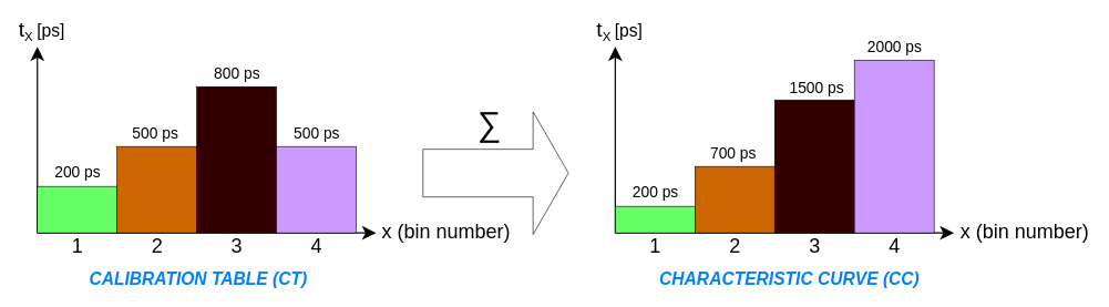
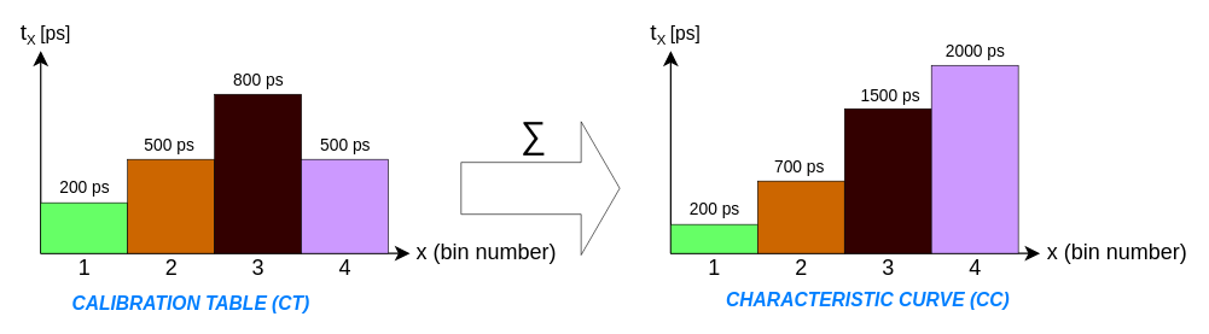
- <mxCell id="15" value="&lt;i&gt;&lt;b&gt;&lt;font color=&quot;#007fff&quot;&gt;CALIBRATION TABLE (CT)&lt;/font&gt;&lt;/b&gt;&lt;/i&gt;" style="text;html=1;resizable=0;autosize=1;align=center;verticalAlign=middle;points=[];fillColor=none;strokeColor=none;rounded=0;fontSize=26;" vertex="1" parent="1"><mxGeometry x="127" y="400" width="340" height="40" as="geometry" /></mxCell>
+ <mxCell id="15" value="&lt;i&gt;&lt;b&gt;&lt;font color=&quot;#007fff&quot;&gt;CALIBRATION TABLE (CT)&lt;/font&gt;&lt;/b&gt;&lt;/i&gt;" style="text;html=1;resizable=0;autosize=1;align=center;verticalAlign=middle;points=[];fillColor=none;strokeColor=none;rounded=0;fontSize=26;" vertex="1" parent="1"><mxGeometry x="92" y="400" width="340" height="40" as="geometry" /></mxCell>
- <mxCell id="33" value="&lt;i&gt;&lt;b&gt;&lt;font color=&quot;#007fff&quot;&gt;CHARACTERISTIC CURVE (CC)&lt;/font&gt;&lt;/b&gt;&lt;/i&gt;" style="text;html=1;resizable=0;autosize=1;align=center;verticalAlign=middle;points=[];fillColor=none;strokeColor=none;rounded=0;fontSize=26;" vertex="1" parent="1"><mxGeometry x="982" y="400" width="410" height="40" as="geometry" /></mxCell>
+ <mxCell id="33" value="&lt;i&gt;&lt;b&gt;&lt;font color=&quot;#007fff&quot;&gt;CHARACTERISTIC CURVE (CC)&lt;/font&gt;&lt;/b&gt;&lt;/i&gt;" style="text;html=1;resizable=0;autosize=1;align=center;verticalAlign=middle;points=[];fillColor=none;strokeColor=none;rounded=0;fontSize=26;" vertex="1" parent="1"><mxGeometry x="992" y="395" width="410" height="40" as="geometry" /></mxCell>
